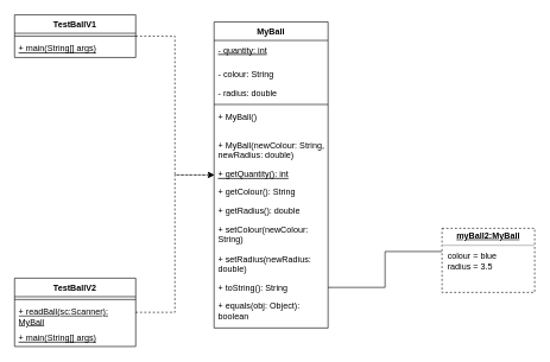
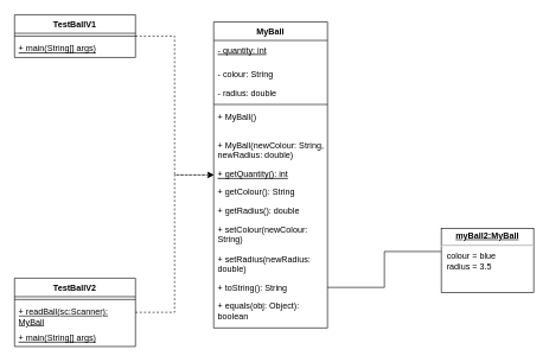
- <mxCell id="20" value="&lt;p style=&quot;margin: 0px ; margin-top: 4px ; text-align: center ; text-decoration: underline&quot;&gt;&lt;b&gt;myBall2:MyBall&lt;/b&gt;&lt;/p&gt;&lt;hr&gt;&lt;p style=&quot;margin: 0px ; margin-left: 8px&quot;&gt;colour = blue&lt;/p&gt;&lt;p style=&quot;margin: 0px ; margin-left: 8px&quot;&gt;radius = 3.5&lt;br&gt;&lt;/p&gt;" style="verticalAlign=top;align=left;overflow=fill;fontSize=12;fontFamily=Helvetica;html=1;dashed=1;" parent="1" vertex="1"><mxGeometry x="620" y="320" width="130" height="90" as="geometry" /></mxCell>
+ <mxCell id="20" value="&lt;p style=&quot;margin: 0px ; margin-top: 4px ; text-align: center ; text-decoration: underline&quot;&gt;&lt;b&gt;myBall2:MyBall&lt;/b&gt;&lt;/p&gt;&lt;hr&gt;&lt;p style=&quot;margin: 0px ; margin-left: 8px&quot;&gt;colour = blue&lt;/p&gt;&lt;p style=&quot;margin: 0px ; margin-left: 8px&quot;&gt;radius = 3.5&lt;br&gt;&lt;/p&gt;" style="verticalAlign=top;align=left;overflow=fill;fontSize=12;fontFamily=Helvetica;html=1;" parent="1" vertex="1"><mxGeometry x="620" y="320" width="130" height="90" as="geometry" /></mxCell>
